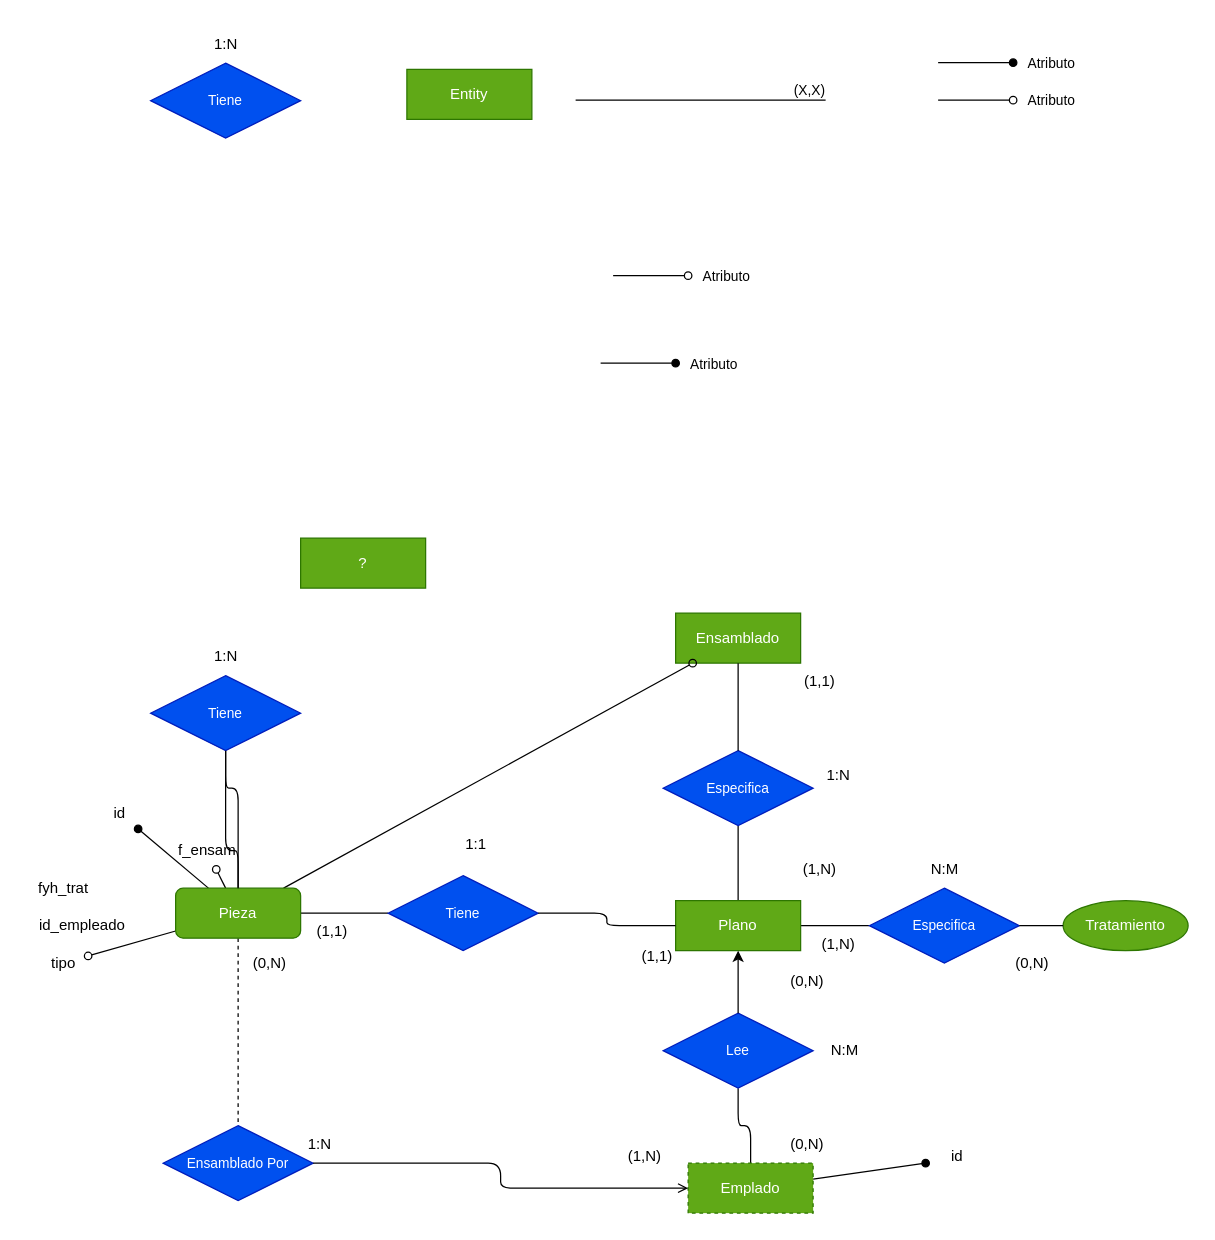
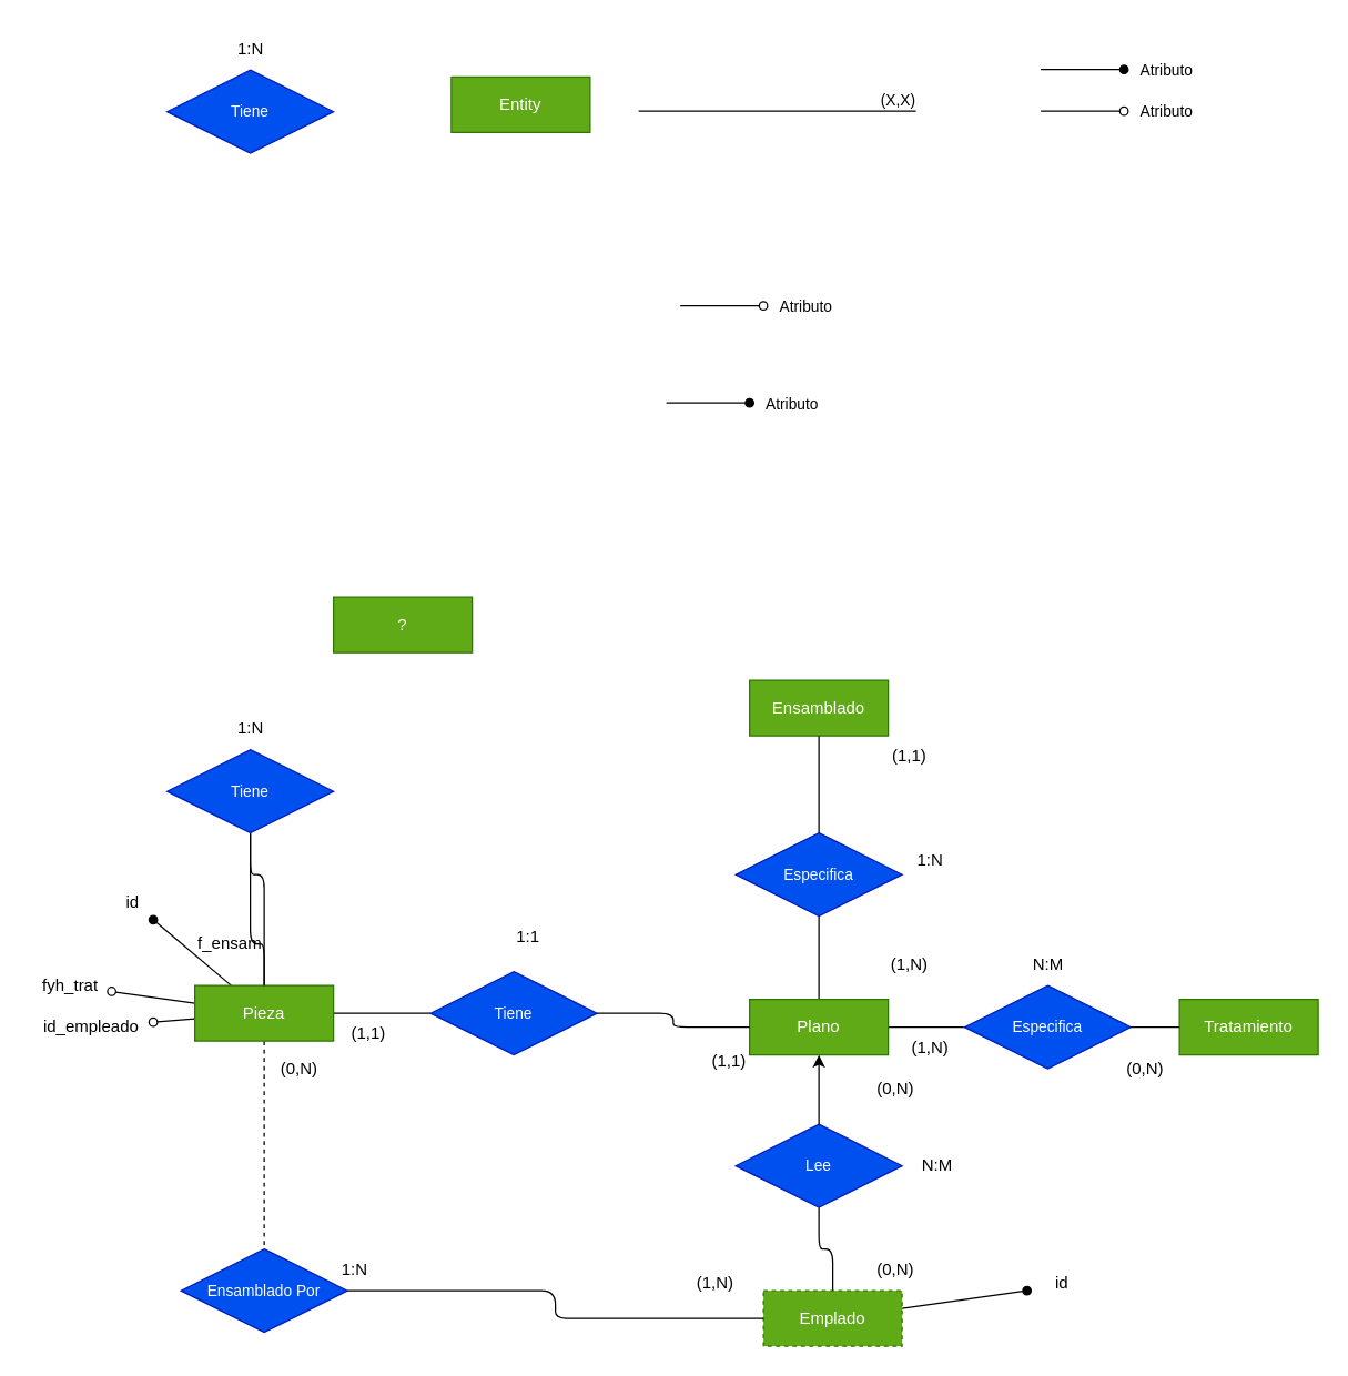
- <mxCell id="17" style="edgeStyle=none;html=1;endArrow=oval;endFill=0;" parent="1" source="21" target="12" edge="1"><mxGeometry relative="1" as="geometry" /></mxCell>
+ <mxCell id="17" style="edgeStyle=none;html=1;endArrow=oval;endFill=0;" parent="1" source="21" target="34" edge="1"><mxGeometry relative="1" as="geometry" /></mxCell>
- <mxCell id="16" style="edgeStyle=none;html=1;endArrow=oval;endFill=0;" parent="1" source="21" target="33" edge="1"><mxGeometry relative="1" as="geometry" /></mxCell>
- <mxCell id="21" value="Pieza" style="whiteSpace=wrap;html=1;align=center;fillColor=#60a917;strokeColor=#2D7600;fontColor=#ffffff;rounded=1;" parent="1" vertex="1"><mxGeometry x="140" y="710" width="100" height="40" as="geometry" /></mxCell>
+ <mxCell id="21" value="Pieza" style="whiteSpace=wrap;html=1;align=center;fillColor=#60a917;strokeColor=#2D7600;fontColor=#ffffff;" parent="1" vertex="1"><mxGeometry x="140" y="710" width="100" height="40" as="geometry" /></mxCell>
+ <mxCell id="18" style="edgeStyle=none;html=1;endArrow=oval;endFill=0;" parent="1" source="21" target="35" edge="1"><mxGeometry relative="1" as="geometry" /></mxCell>
- <mxCell id="22" value="Tratamiento" style="ellipse;whiteSpace=wrap;html=1;align=center;fillColor=#60a917;strokeColor=#2D7600;fontColor=#ffffff;" parent="1" vertex="1"><mxGeometry x="850" y="720" width="100" height="40" as="geometry" /></mxCell>
+ <mxCell id="22" value="Tratamiento" style="whiteSpace=wrap;html=1;align=center;fillColor=#60a917;strokeColor=#2D7600;fontColor=#ffffff;" parent="1" vertex="1"><mxGeometry x="850" y="720" width="100" height="40" as="geometry" /></mxCell>
- <mxCell id="19" style="edgeStyle=none;html=1;endArrow=oval;endFill=0;" parent="1" source="21" target="38" edge="1"><mxGeometry relative="1" as="geometry" /></mxCell>
- <mxCell id="38" value="tipo" style="text;html=1;align=center;verticalAlign=middle;resizable=0;points=[];autosize=1;strokeColor=none;fillColor=none;" parent="1" vertex="1"><mxGeometry x="30" y="755" width="40" height="30" as="geometry" /></mxCell>
- <mxCell id="36" style="edgeStyle=orthogonalEdgeStyle;html=1;endArrow=open;endFill=0;" parent="1" source="8" target="25" edge="1"><mxGeometry relative="1" as="geometry" /></mxCell>
+ <mxCell id="36" style="edgeStyle=orthogonalEdgeStyle;html=1;endArrow=none;endFill=0;" parent="1" source="8" target="25" edge="1"><mxGeometry relative="1" as="geometry" /></mxCell>
